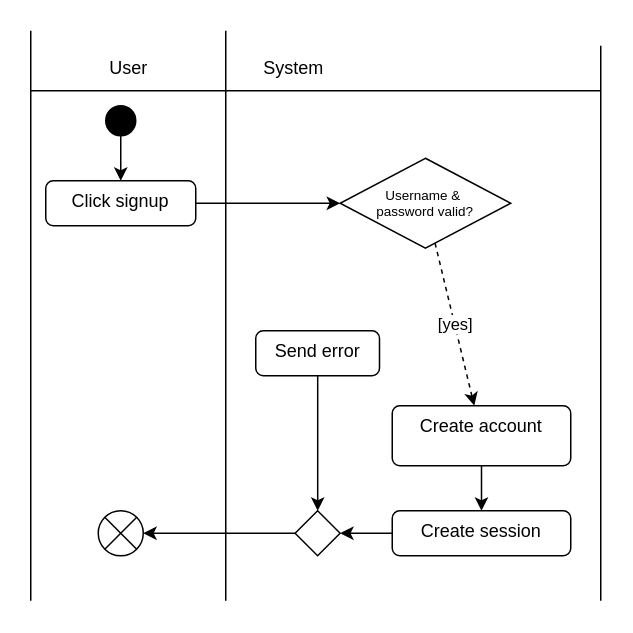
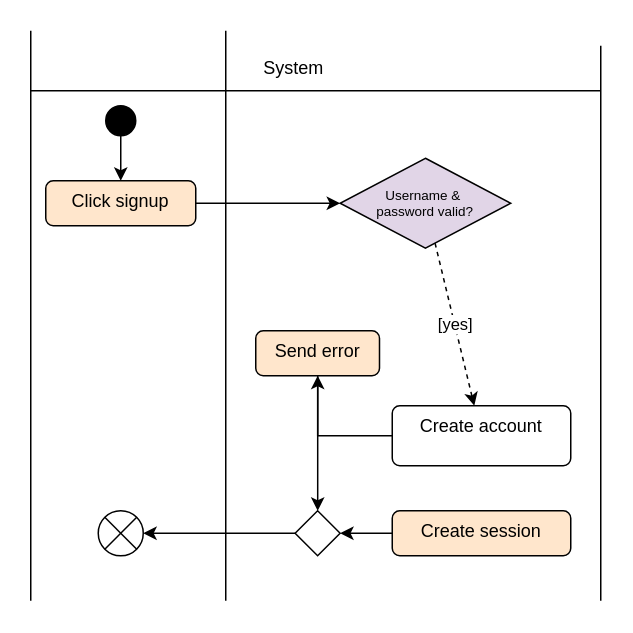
- <mxCell id="2" value="User" style="text;html=1;align=center;verticalAlign=middle;resizable=0;points=[];autosize=1;strokeColor=none;fillColor=none;" parent="1" vertex="1"><mxGeometry x="60" y="30" width="50" height="30" as="geometry" /></mxCell>
- <mxCell id="11" value="Click signup" style="html=1;align=center;verticalAlign=top;rounded=1;absoluteArcSize=1;arcSize=10;dashed=0;whiteSpace=wrap;" parent="1" vertex="1"><mxGeometry x="30" y="120" width="100" height="30" as="geometry" /></mxCell>
+ <mxCell id="11" value="Click signup" style="html=1;align=center;verticalAlign=top;rounded=1;absoluteArcSize=1;arcSize=10;dashed=0;whiteSpace=wrap;fillColor=#ffe6cc;" parent="1" vertex="1"><mxGeometry x="30" y="120" width="100" height="30" as="geometry" /></mxCell>
- <mxCell id="13" value="Username &amp; &#10;password valid?" style="rhombus;fontSize=9;" parent="1" vertex="1"><mxGeometry x="226.25" y="105" width="113.75" height="60" as="geometry" /></mxCell>
+ <mxCell id="13" value="Username &amp; &#10;password valid?" style="rhombus;fontSize=9;fillColor=#e1d5e7;" parent="1" vertex="1"><mxGeometry x="226.25" y="105" width="113.75" height="60" as="geometry" /></mxCell>
- <mxCell id="15" value="Send error" style="html=1;align=center;verticalAlign=top;rounded=1;absoluteArcSize=1;arcSize=10;dashed=0;whiteSpace=wrap;" parent="1" vertex="1"><mxGeometry x="170" y="220" width="82.5" height="30" as="geometry" /></mxCell>
+ <mxCell id="15" value="Send error" style="html=1;align=center;verticalAlign=top;rounded=1;absoluteArcSize=1;arcSize=10;dashed=0;whiteSpace=wrap;fillColor=#ffe6cc;" parent="1" vertex="1"><mxGeometry x="170" y="220" width="82.5" height="30" as="geometry" /></mxCell>
- <mxCell id="16" style="edgeStyle=orthogonalEdgeStyle;rounded=0;orthogonalLoop=1;jettySize=auto;html=1;" parent="1" source="17" target="22" edge="1"><mxGeometry relative="1" as="geometry" /></mxCell>
+ <mxCell id="16" style="edgeStyle=orthogonalEdgeStyle;rounded=0;orthogonalLoop=1;jettySize=auto;html=1;" parent="1" source="17" target="15" edge="1"><mxGeometry relative="1" as="geometry" /></mxCell>
- <mxCell id="22" value="Create session" style="html=1;align=center;verticalAlign=top;rounded=1;absoluteArcSize=1;arcSize=10;dashed=0;whiteSpace=wrap;" parent="1" vertex="1"><mxGeometry x="261" y="340" width="119" height="30" as="geometry" /></mxCell>
+ <mxCell id="22" value="Create session" style="html=1;align=center;verticalAlign=top;rounded=1;absoluteArcSize=1;arcSize=10;dashed=0;whiteSpace=wrap;fillColor=#ffe6cc;" parent="1" vertex="1"><mxGeometry x="261" y="340" width="119" height="30" as="geometry" /></mxCell>
